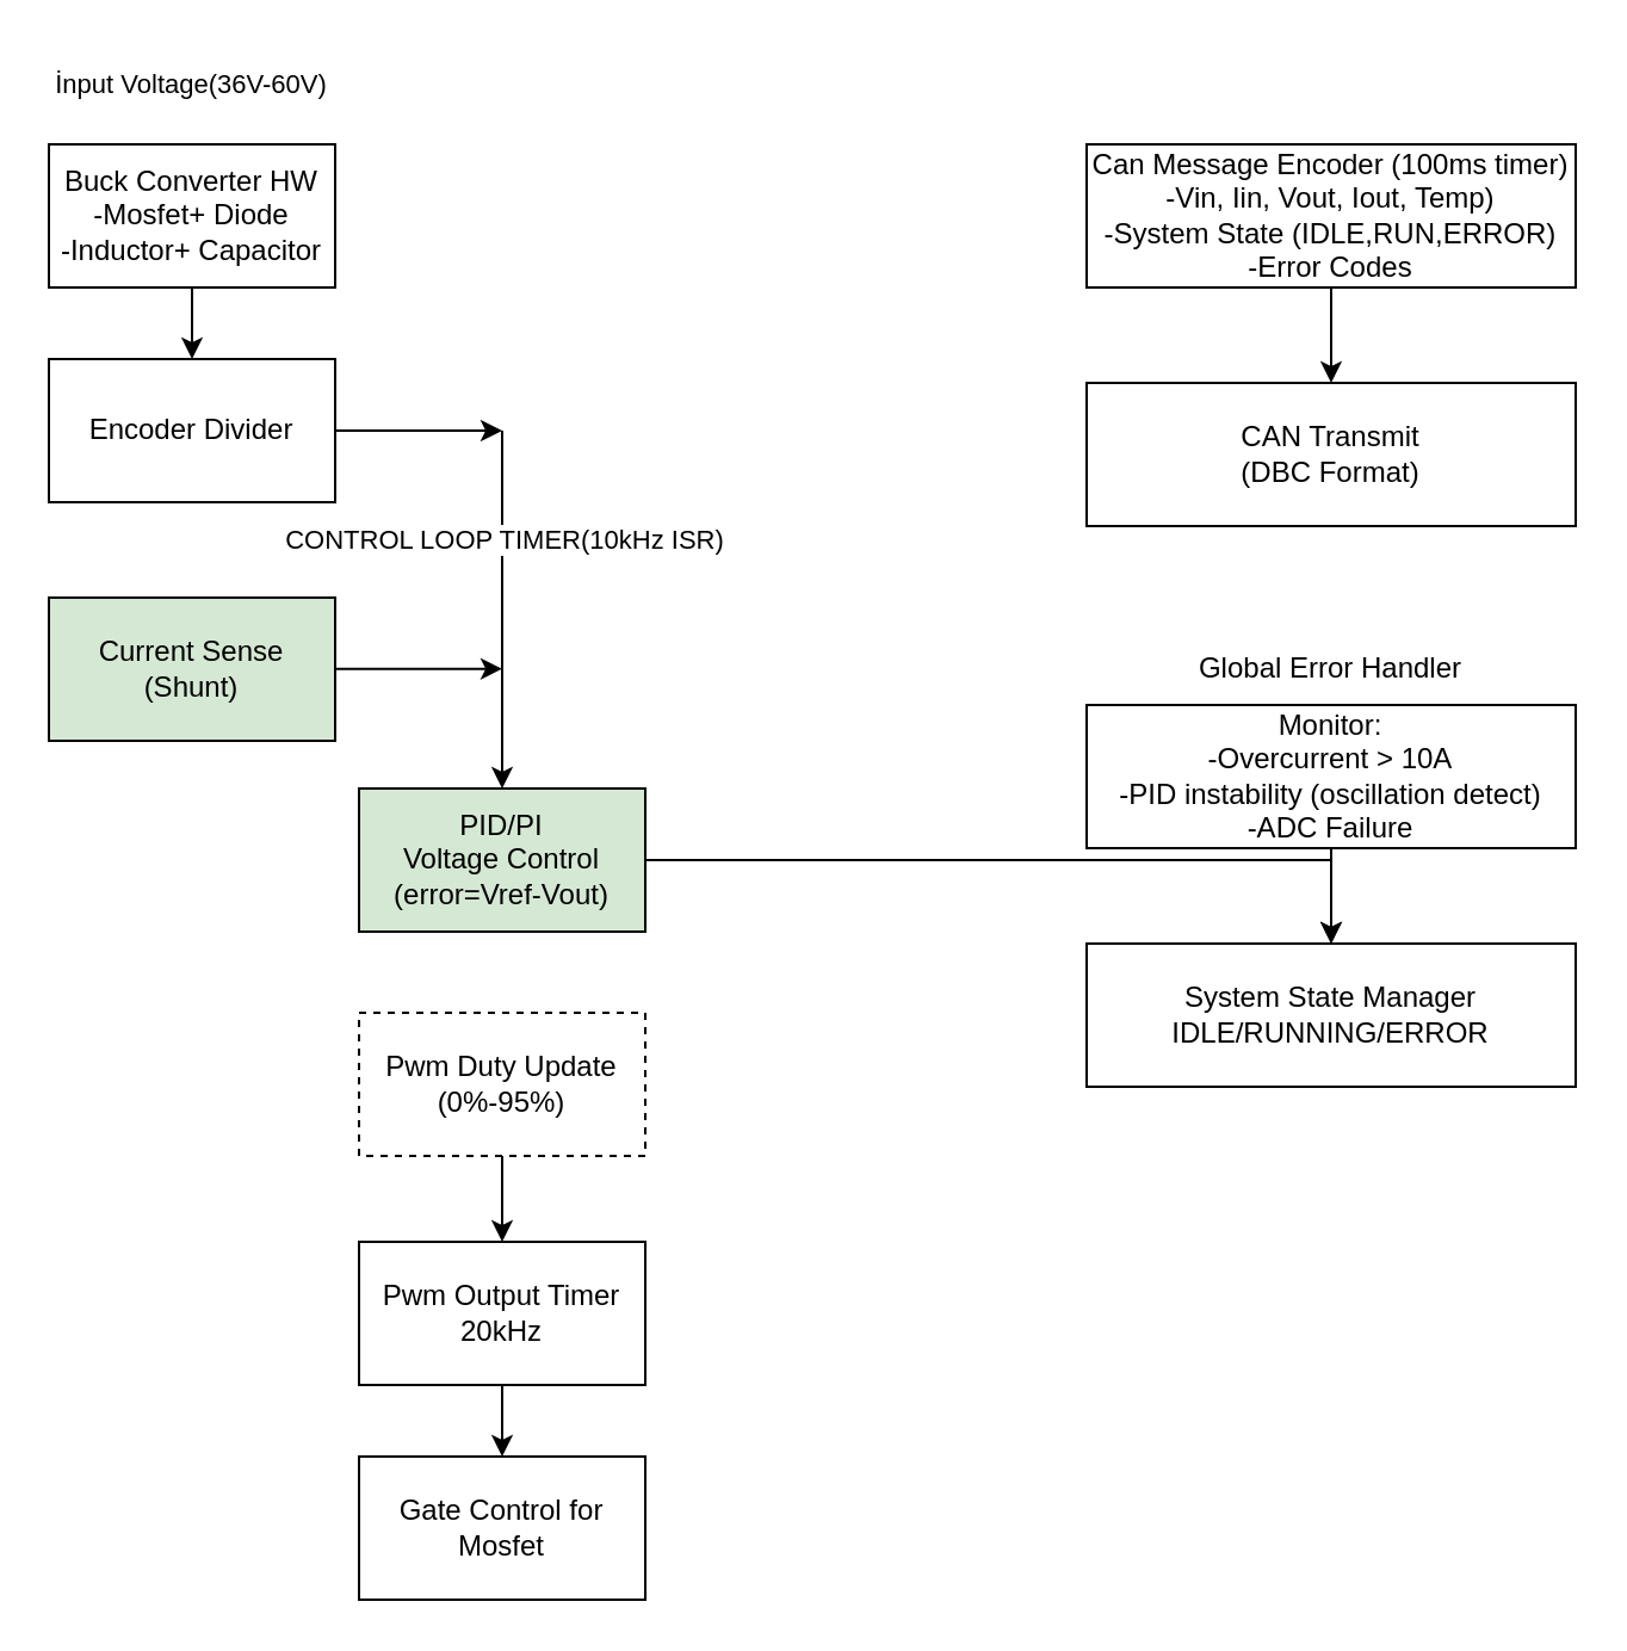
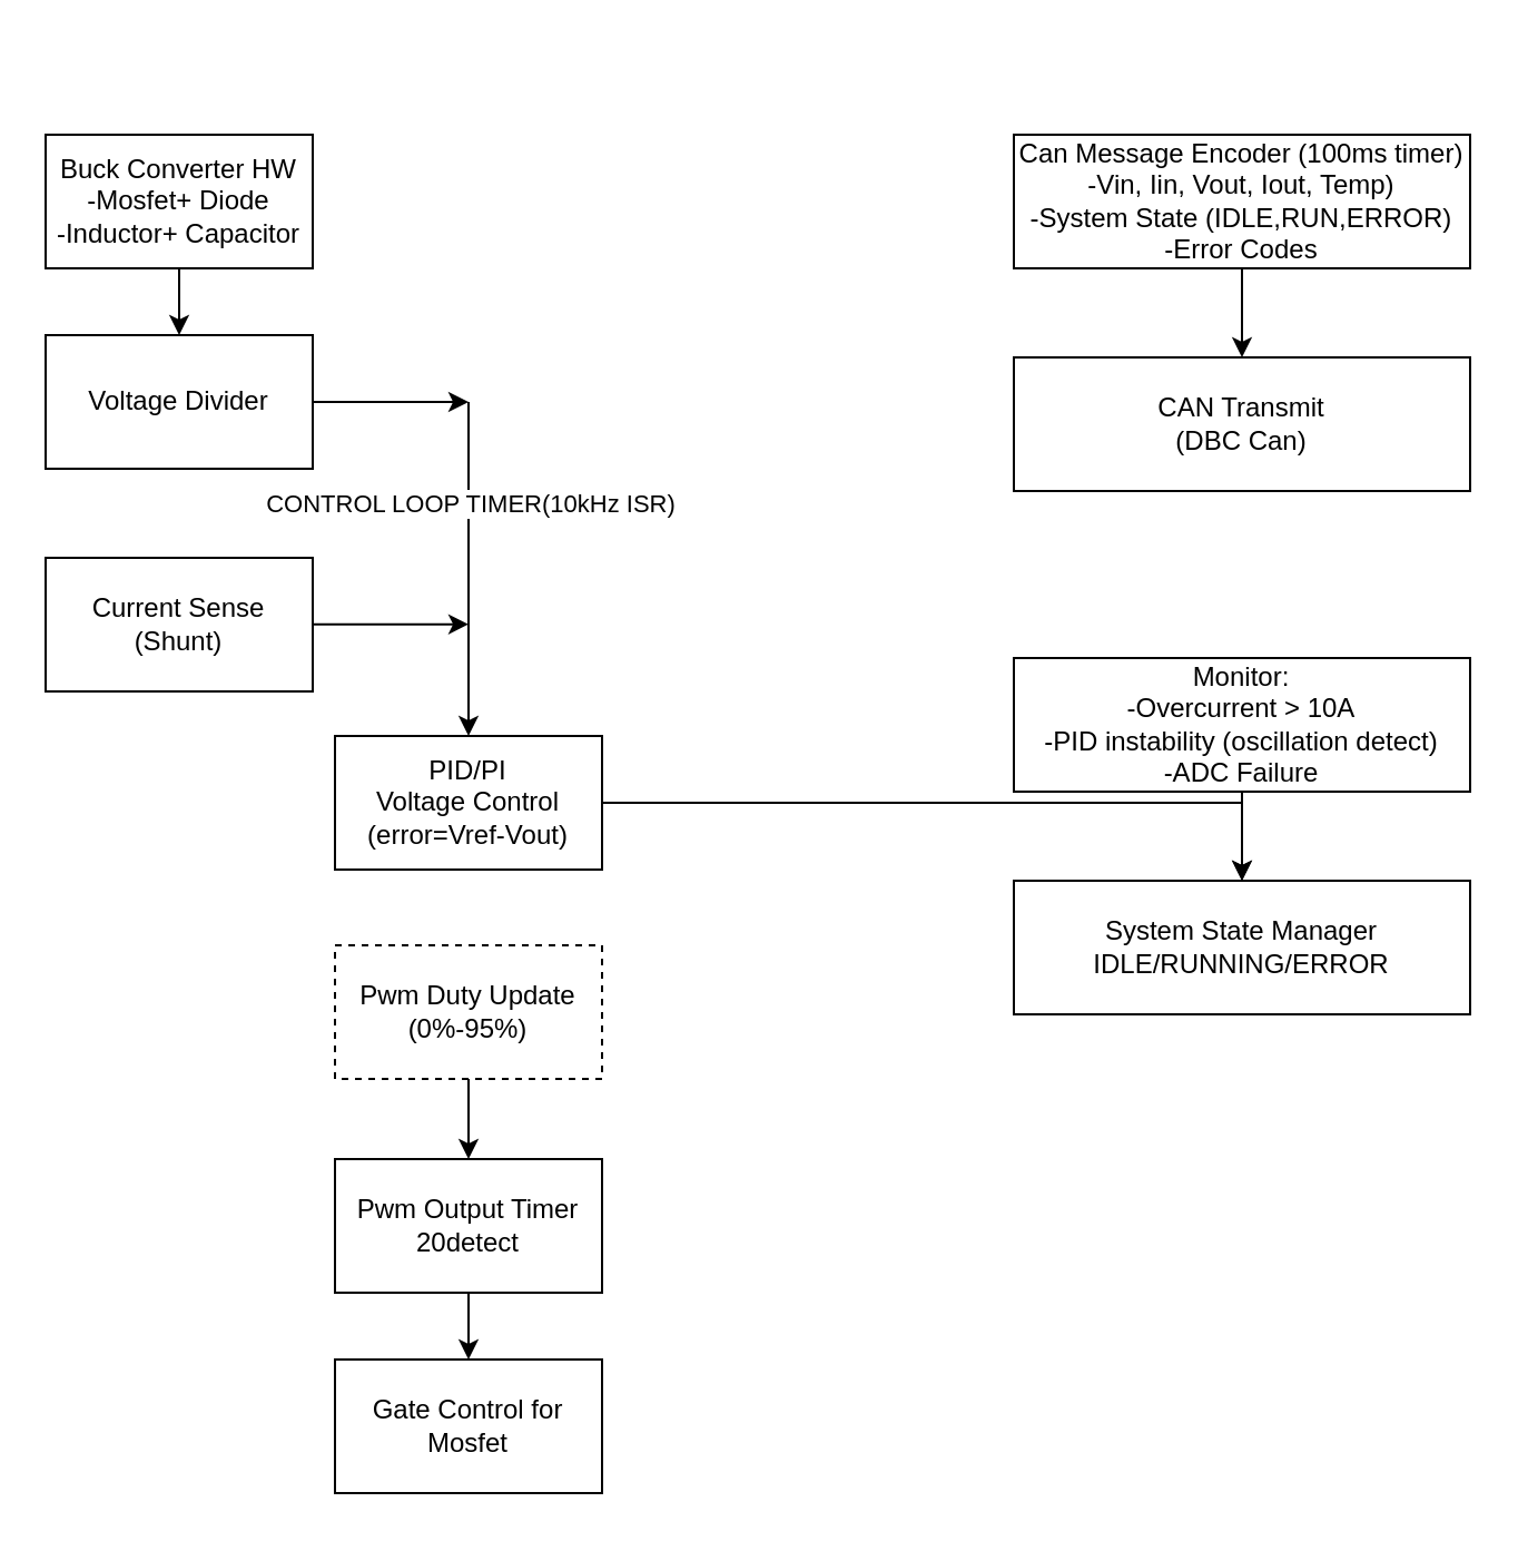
- <mxCell id="25" value="&lt;span style=&quot;font-size: 11px; text-wrap-mode: nowrap; background-color: rgb(255, 255, 255);&quot;&gt;İnput Voltage(36V-60V)&lt;/span&gt;" style="text;html=1;align=center;verticalAlign=middle;whiteSpace=wrap;rounded=0;" vertex="1" parent="1"><mxGeometry x="50" y="20" width="60" height="30" as="geometry" /></mxCell>
- <mxCell id="4" value="Encoder Divider" style="rounded=0;whiteSpace=wrap;html=1;" vertex="1" parent="1"><mxGeometry x="20" y="150" width="120" height="60" as="geometry" /></mxCell>
+ <mxCell id="4" value="Voltage Divider" style="rounded=0;whiteSpace=wrap;html=1;" vertex="1" parent="1"><mxGeometry x="20" y="150" width="120" height="60" as="geometry" /></mxCell>
- <mxCell id="20" value="CAN Transmit&lt;br&gt;(DBC Format)" style="rounded=0;whiteSpace=wrap;html=1;" vertex="1" parent="1"><mxGeometry x="455" y="160" width="205" height="60" as="geometry" /></mxCell>
+ <mxCell id="20" value="CAN Transmit&lt;br&gt;(DBC Can)" style="rounded=0;whiteSpace=wrap;html=1;" vertex="1" parent="1"><mxGeometry x="455" y="160" width="205" height="60" as="geometry" /></mxCell>
- <mxCell id="5" value="Current Sense (Shunt)" style="rounded=0;whiteSpace=wrap;html=1;fillColor=#d5e8d4;" vertex="1" parent="1"><mxGeometry x="20" y="250" width="120" height="60" as="geometry" /></mxCell>
+ <mxCell id="5" value="Current Sense (Shunt)" style="rounded=0;whiteSpace=wrap;html=1;" vertex="1" parent="1"><mxGeometry x="20" y="250" width="120" height="60" as="geometry" /></mxCell>
- <mxCell id="21" value="Global Error Handler" style="text;html=1;align=center;verticalAlign=middle;whiteSpace=wrap;rounded=0;" vertex="1" parent="1"><mxGeometry x="471.25" y="265" width="172.5" height="30" as="geometry" /></mxCell>
- <mxCell id="12" value="PID/PI&lt;div&gt;Voltage Control&lt;/div&gt;&lt;div&gt;(error=Vref-Vout)&lt;/div&gt;" style="rounded=0;whiteSpace=wrap;html=1;fillColor=#d5e8d4;" vertex="1" parent="1"><mxGeometry x="150" y="330" width="120" height="60" as="geometry" /></mxCell>
+ <mxCell id="12" value="PID/PI&lt;div&gt;Voltage Control&lt;/div&gt;&lt;div&gt;(error=Vref-Vout)&lt;/div&gt;" style="rounded=0;whiteSpace=wrap;html=1;" vertex="1" parent="1"><mxGeometry x="150" y="330" width="120" height="60" as="geometry" /></mxCell>
- <mxCell id="16" value="Pwm Output Timer&lt;br&gt;20kHz" style="rounded=0;whiteSpace=wrap;html=1;" vertex="1" parent="1"><mxGeometry x="150" y="520" width="120" height="60" as="geometry" /></mxCell>
+ <mxCell id="16" value="Pwm Output Timer&lt;br&gt;20detect" style="rounded=0;whiteSpace=wrap;html=1;" vertex="1" parent="1"><mxGeometry x="150" y="520" width="120" height="60" as="geometry" /></mxCell>
